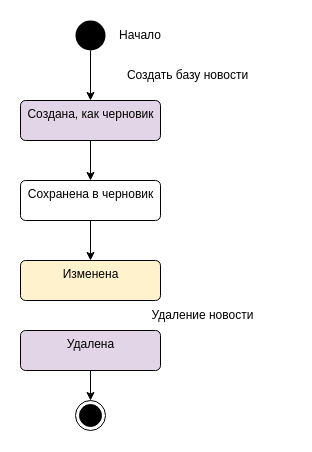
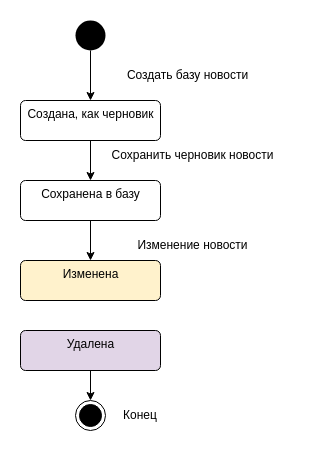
- <mxCell id="12" value="&lt;div&gt;Начало&lt;/div&gt;" style="text;html=1;strokeColor=none;fillColor=none;align=center;verticalAlign=middle;whiteSpace=wrap;rounded=0;" parent="1" vertex="1"><mxGeometry x="110" y="20" width="60" height="30" as="geometry" /></mxCell>
- <mxCell id="5" value="Создана, как черновик" style="html=1;align=center;verticalAlign=top;rounded=1;absoluteArcSize=1;arcSize=10;dashed=0;fillColor=#e1d5e7;" parent="1" vertex="1"><mxGeometry x="20" y="100" width="140" height="40" as="geometry" /></mxCell>
+ <mxCell id="5" value="Создана, как черновик" style="html=1;align=center;verticalAlign=top;rounded=1;absoluteArcSize=1;arcSize=10;dashed=0;" parent="1" vertex="1"><mxGeometry x="20" y="100" width="140" height="40" as="geometry" /></mxCell>
+ <mxCell id="14" value="&lt;div&gt;Сохранить черновик новости&lt;/div&gt;" style="text;html=1;strokeColor=none;fillColor=none;align=center;verticalAlign=middle;whiteSpace=wrap;rounded=0;" parent="1" vertex="1"><mxGeometry x="105" y="140" width="175" height="30" as="geometry" /></mxCell>
- <mxCell id="7" value="Сохранена в черновик" style="html=1;align=center;verticalAlign=top;rounded=1;absoluteArcSize=1;arcSize=10;dashed=0;" parent="1" vertex="1"><mxGeometry x="20" y="180" width="140" height="40" as="geometry" /></mxCell>
+ <mxCell id="7" value="Сохранена в базу" style="html=1;align=center;verticalAlign=top;rounded=1;absoluteArcSize=1;arcSize=10;dashed=0;" parent="1" vertex="1"><mxGeometry x="20" y="180" width="140" height="40" as="geometry" /></mxCell>
+ <mxCell id="15" value="&lt;div&gt;Изменение новости&lt;br&gt;&lt;/div&gt;" style="text;html=1;strokeColor=none;fillColor=none;align=center;verticalAlign=middle;whiteSpace=wrap;rounded=0;" parent="1" vertex="1"><mxGeometry x="105" y="230" width="175" height="30" as="geometry" /></mxCell>
- <mxCell id="16" value="&lt;div&gt;Удаление новости&lt;/div&gt;" style="text;html=1;strokeColor=none;fillColor=none;align=center;verticalAlign=middle;whiteSpace=wrap;rounded=0;" parent="1" vertex="1"><mxGeometry x="115" y="300" width="175" height="30" as="geometry" /></mxCell>
+ <mxCell id="17" value="Конец" style="text;html=1;strokeColor=none;fillColor=none;align=center;verticalAlign=middle;whiteSpace=wrap;rounded=0;" parent="1" vertex="1"><mxGeometry x="105" y="400" width="70" height="30" as="geometry" /></mxCell>
